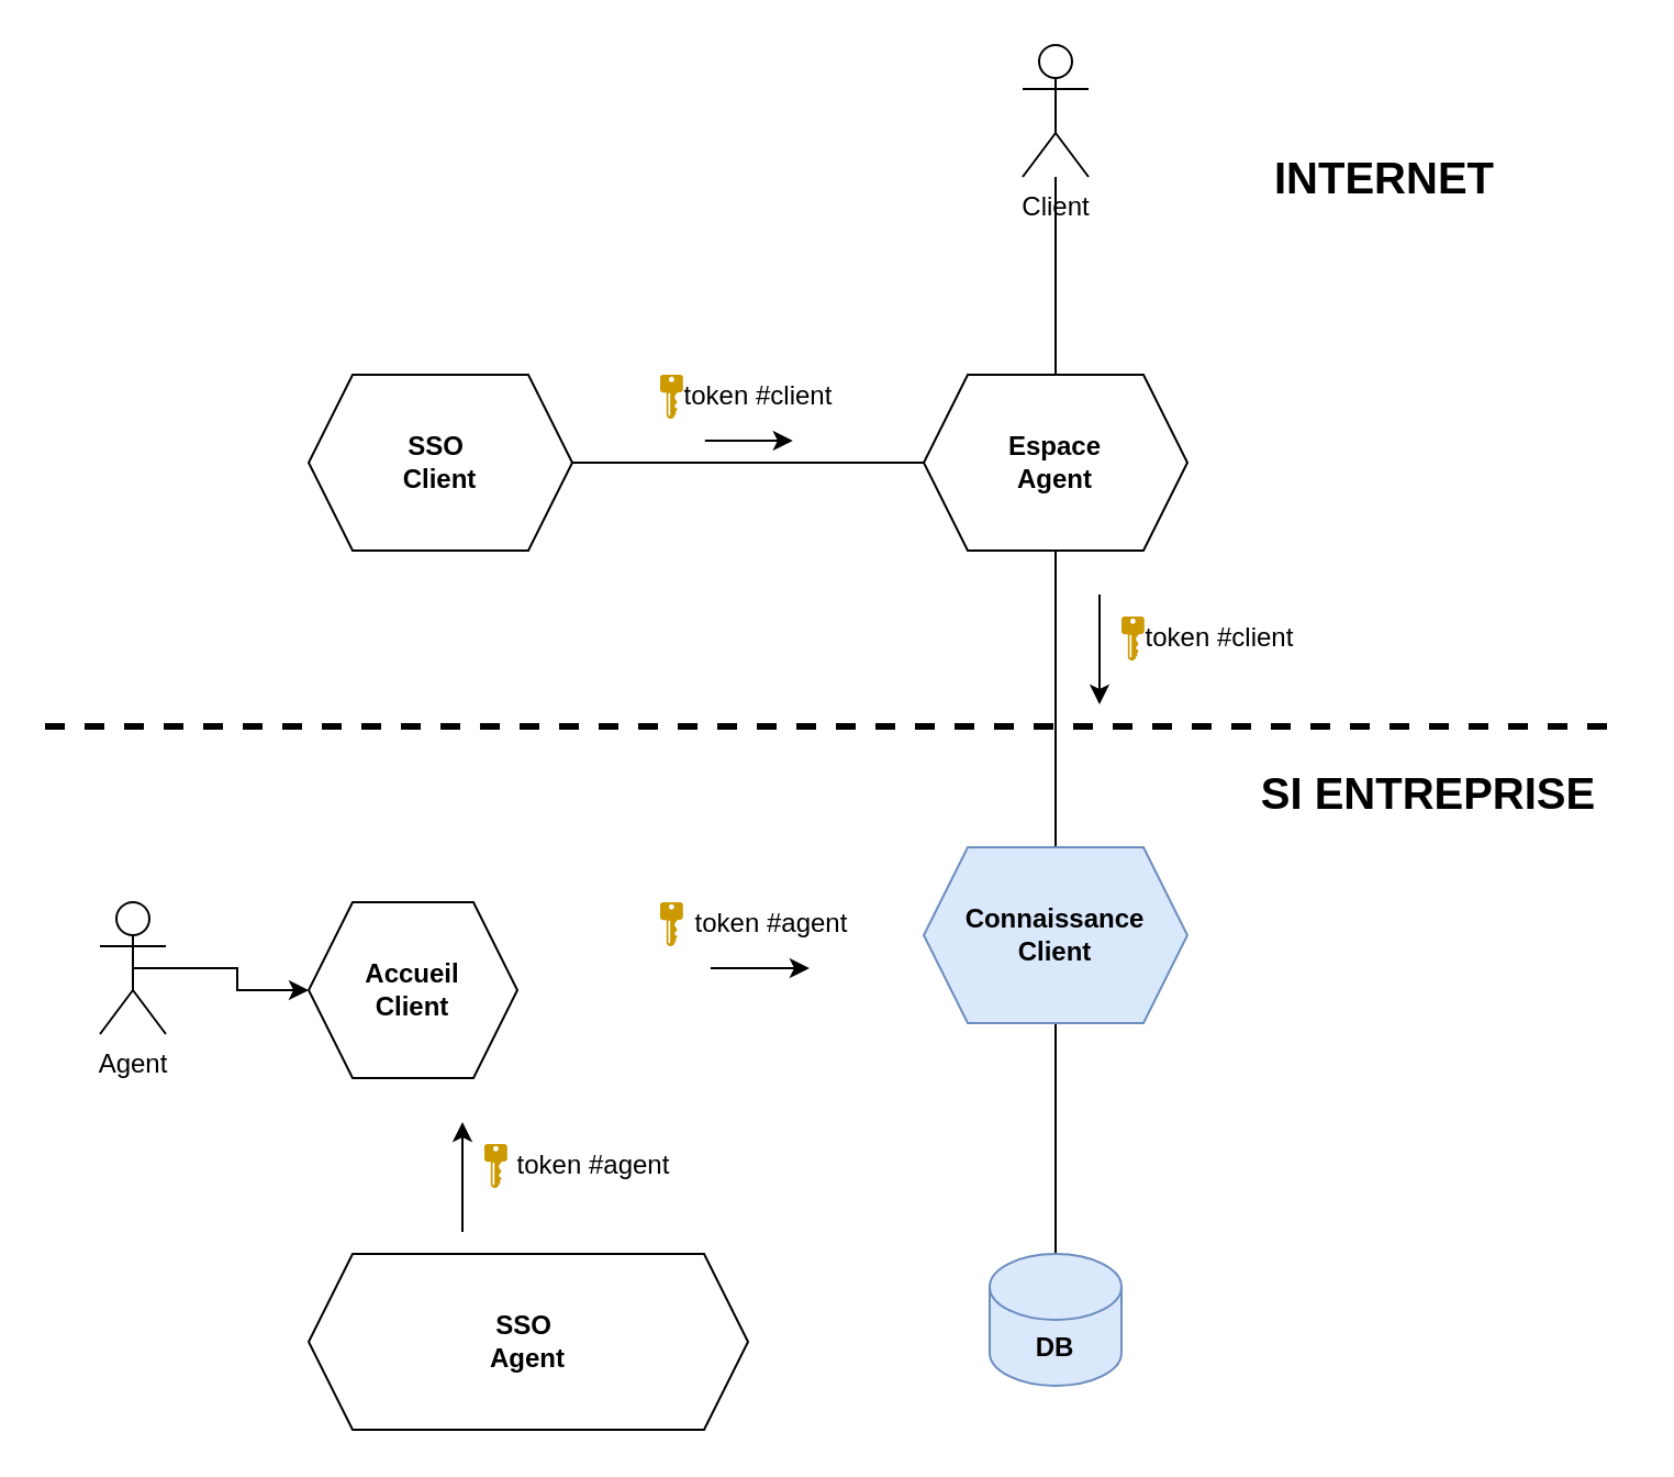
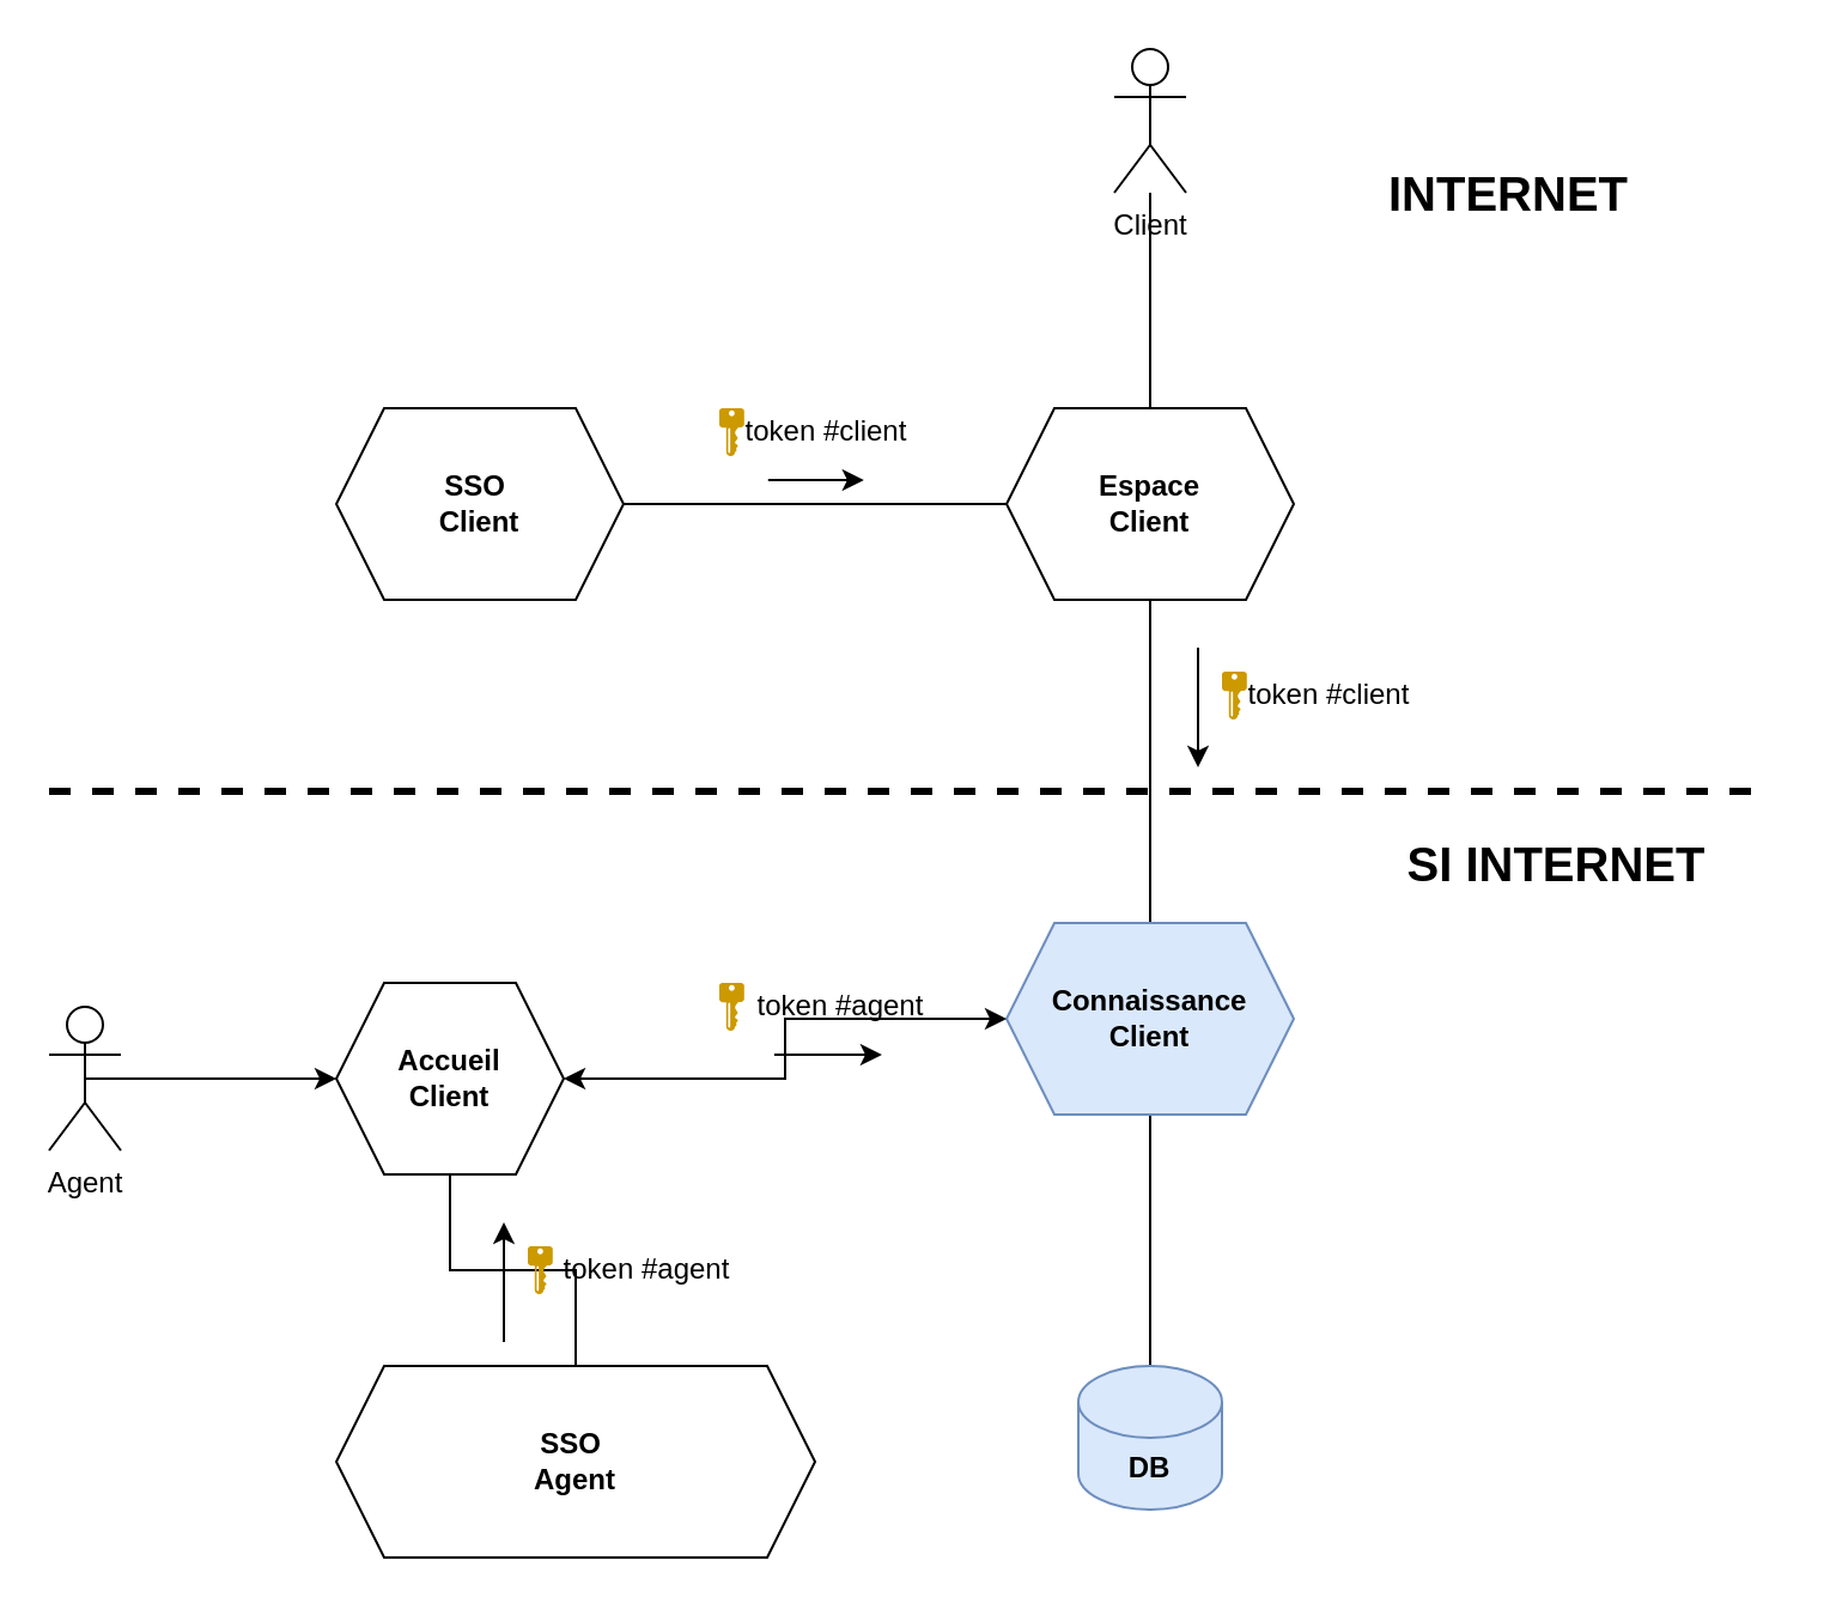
- <mxCell id="7" value="&lt;b&gt;Espace &lt;br&gt;Agent&lt;/b&gt;" style="shape=hexagon;perimeter=hexagonPerimeter2;whiteSpace=wrap;html=1;fixedSize=1;" parent="1" vertex="1"><mxGeometry x="420" y="170" width="120" height="80" as="geometry" /></mxCell>
+ <mxCell id="7" value="&lt;b&gt;Espace &lt;br&gt;Client&lt;/b&gt;" style="shape=hexagon;perimeter=hexagonPerimeter2;whiteSpace=wrap;html=1;fixedSize=1;" parent="1" vertex="1"><mxGeometry x="420" y="170" width="120" height="80" as="geometry" /></mxCell>
- <mxCell id="35" value="&lt;font style=&quot;font-size: 20px&quot;&gt;&lt;b&gt;SI ENTREPRISE&lt;/b&gt;&lt;/font&gt;" style="text;html=1;strokeColor=none;fillColor=none;align=center;verticalAlign=middle;whiteSpace=wrap;rounded=0;" parent="1" vertex="1"><mxGeometry x="560" y="350" width="180" height="20" as="geometry" /></mxCell>
+ <mxCell id="35" value="&lt;font style=&quot;font-size: 20px&quot;&gt;&lt;b&gt;SI INTERNET&lt;/b&gt;&lt;/font&gt;" style="text;html=1;strokeColor=none;fillColor=none;align=center;verticalAlign=middle;whiteSpace=wrap;rounded=0;" parent="1" vertex="1"><mxGeometry x="560" y="350" width="180" height="20" as="geometry" /></mxCell>
+ <mxCell id="16" style="edgeStyle=orthogonalEdgeStyle;rounded=0;orthogonalLoop=1;jettySize=auto;html=1;exitX=1;exitY=0.5;exitDx=0;exitDy=0;entryX=0;entryY=0.5;entryDx=0;entryDy=0;startArrow=classic;startFill=1;endArrow=classic;endFill=1;strokeWidth=1;" parent="1" source="18" target="14" edge="1"><mxGeometry relative="1" as="geometry" /></mxCell>
- <mxCell id="20" value="Agent" style="shape=umlActor;verticalLabelPosition=bottom;verticalAlign=top;html=1;outlineConnect=0;fillColor=#FFFFFF;" parent="1" vertex="1"><mxGeometry x="45" y="410" width="30" height="60" as="geometry" /></mxCell>
+ <mxCell id="20" value="Agent" style="shape=umlActor;verticalLabelPosition=bottom;verticalAlign=top;html=1;outlineConnect=0;fillColor=#FFFFFF;" parent="1" vertex="1"><mxGeometry x="20" y="420" width="30" height="60" as="geometry" /></mxCell>
+ <mxCell id="17" style="edgeStyle=orthogonalEdgeStyle;rounded=0;orthogonalLoop=1;jettySize=auto;html=1;exitX=0.5;exitY=1;exitDx=0;exitDy=0;entryX=0.5;entryY=0;entryDx=0;entryDy=0;startArrow=none;startFill=0;endArrow=none;endFill=0;strokeWidth=1;" parent="1" source="18" target="15" edge="1"><mxGeometry relative="1" as="geometry" /></mxCell>
